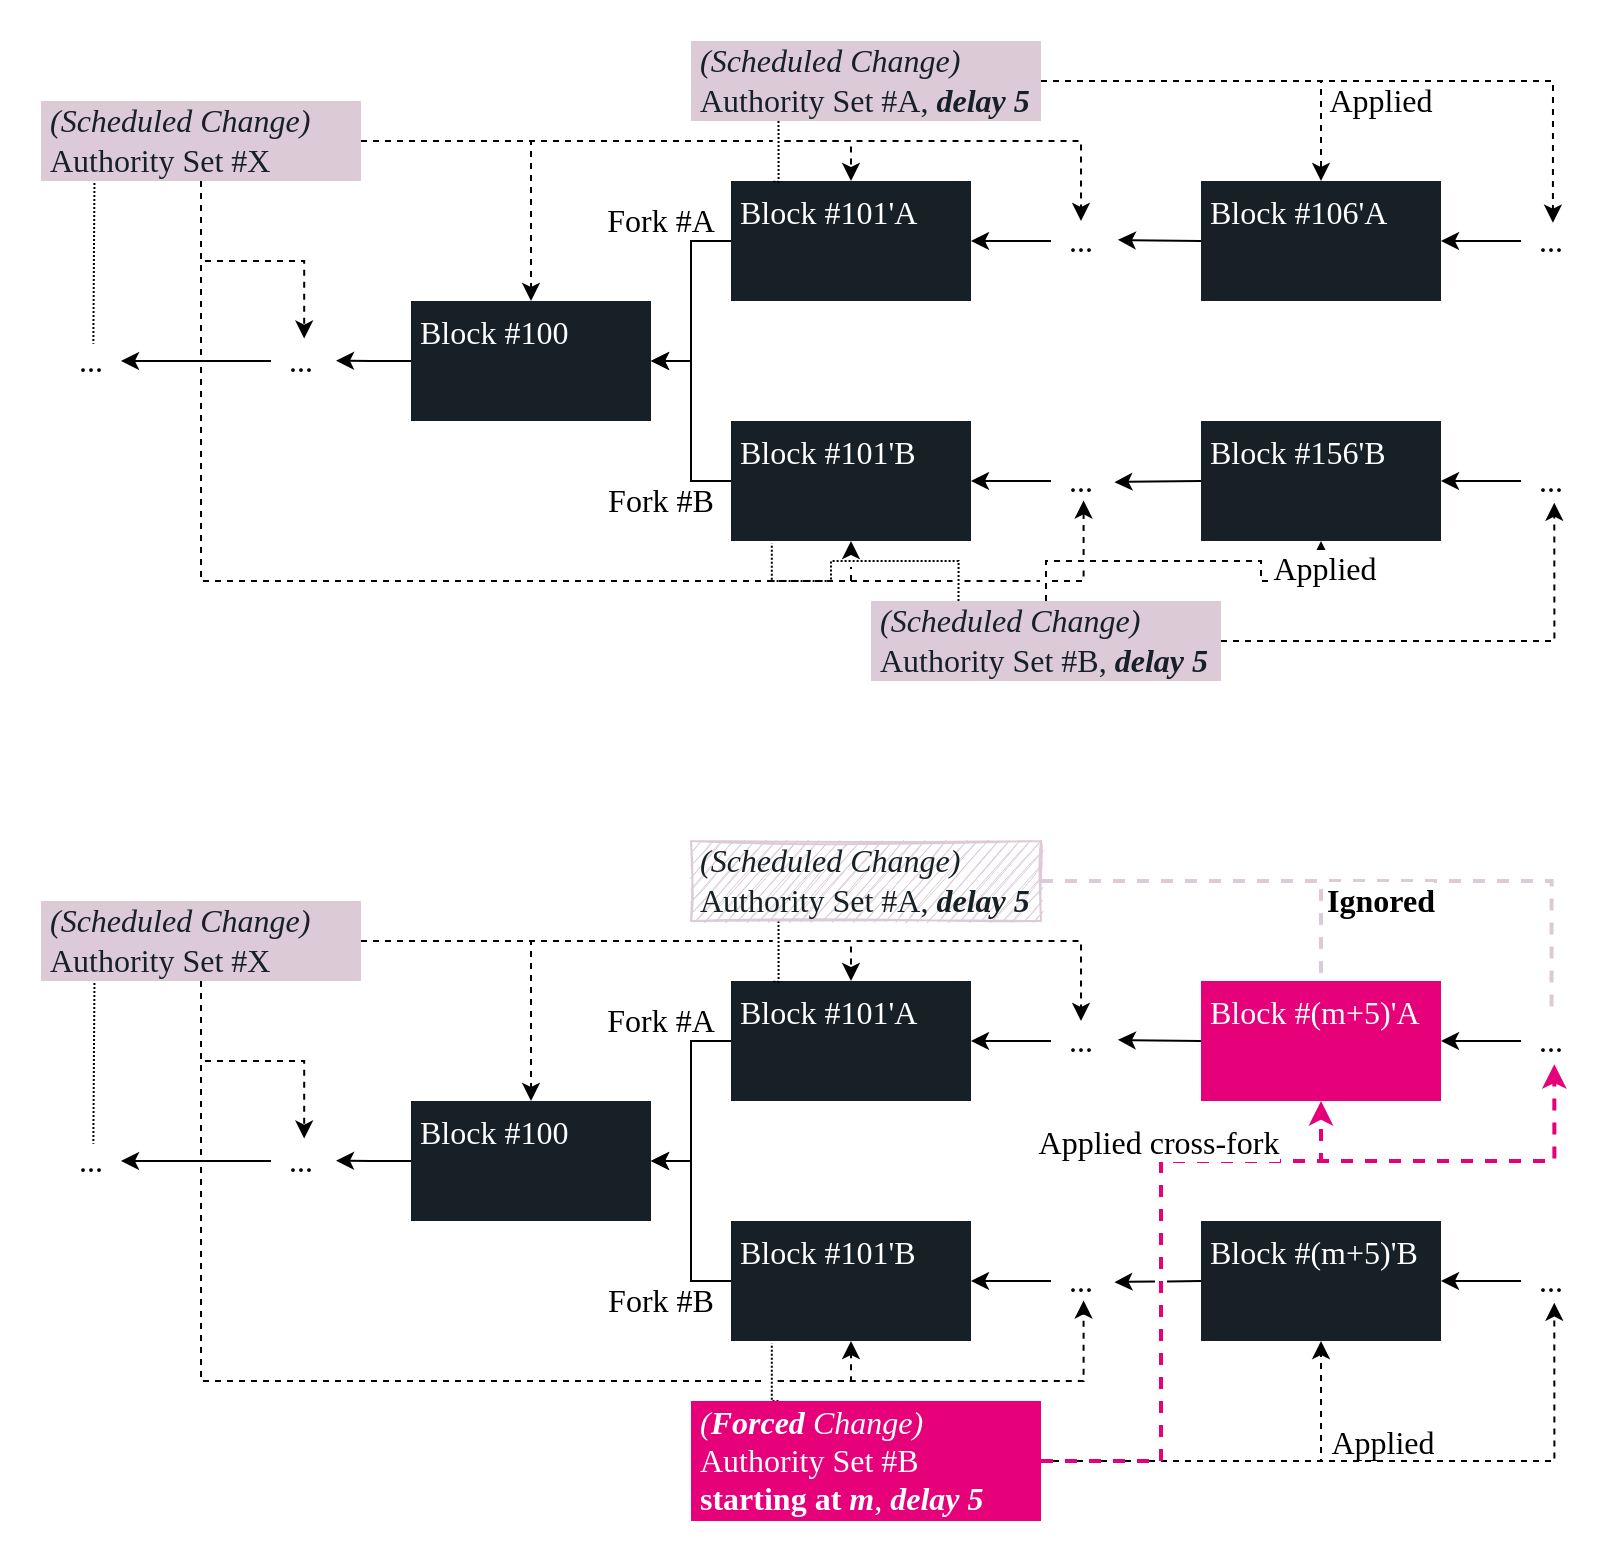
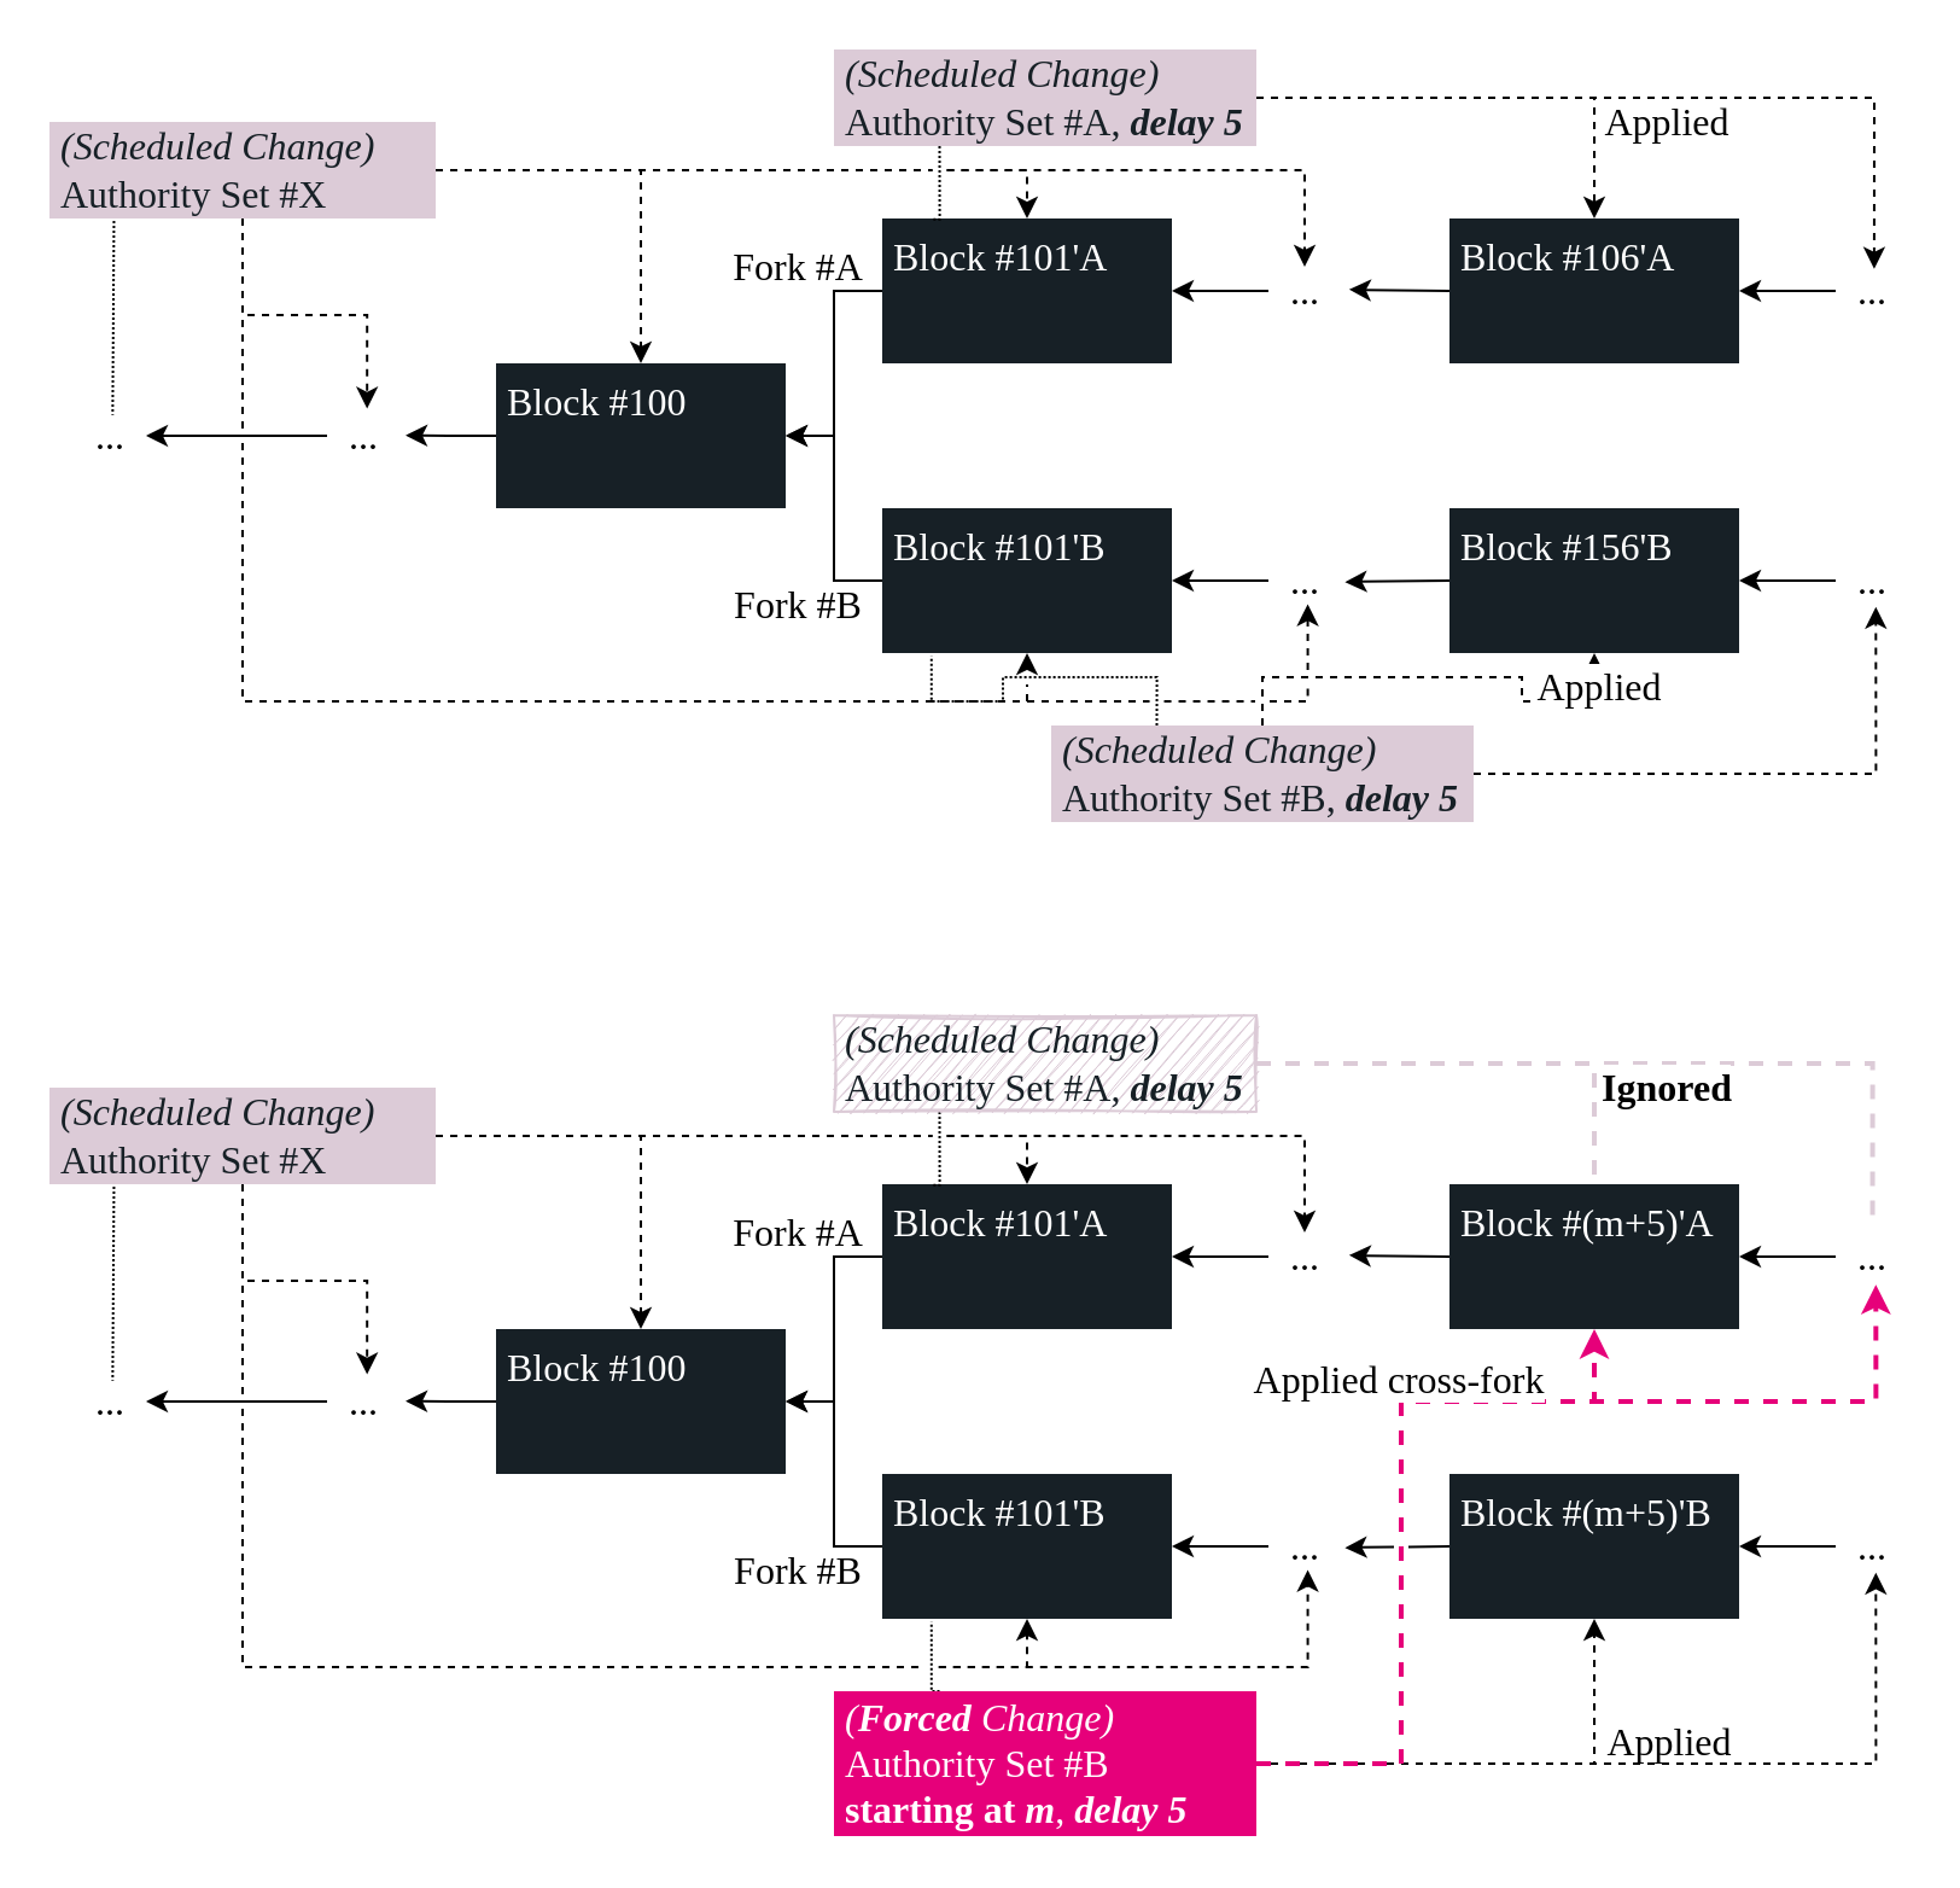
- <mxCell id="79" value="Block #(m+5)'A" style="rounded=0;whiteSpace=wrap;html=1;fillColor=#e6007a;strokeColor=none;align=left;verticalAlign=top;labelBackgroundColor=none;fontColor=#FFFFFF;spacingLeft=3;fontFamily=Times New Roman;fontSize=16;" parent="1" vertex="1"><mxGeometry x="600" y="490" width="120" height="60" as="geometry" /></mxCell>
+ <mxCell id="79" value="Block #(m+5)'A" style="rounded=0;whiteSpace=wrap;html=1;fillColor=#172026;strokeColor=none;align=left;verticalAlign=top;labelBackgroundColor=none;fontColor=#FFFFFF;spacingLeft=3;fontFamily=Times New Roman;fontSize=16;" parent="1" vertex="1"><mxGeometry x="600" y="490" width="120" height="60" as="geometry" /></mxCell>
